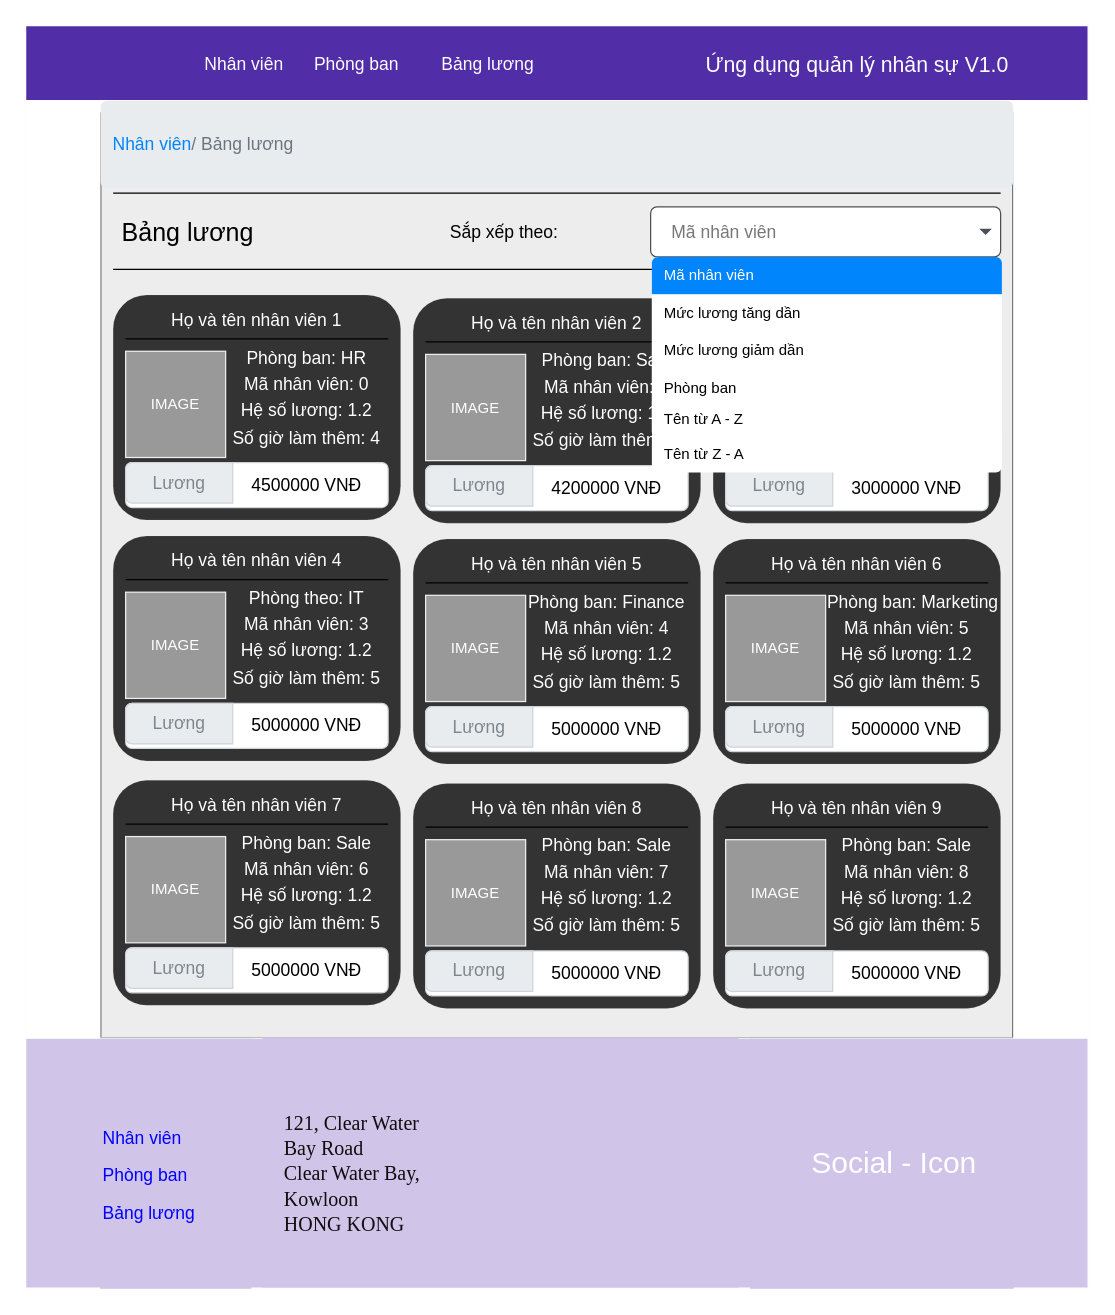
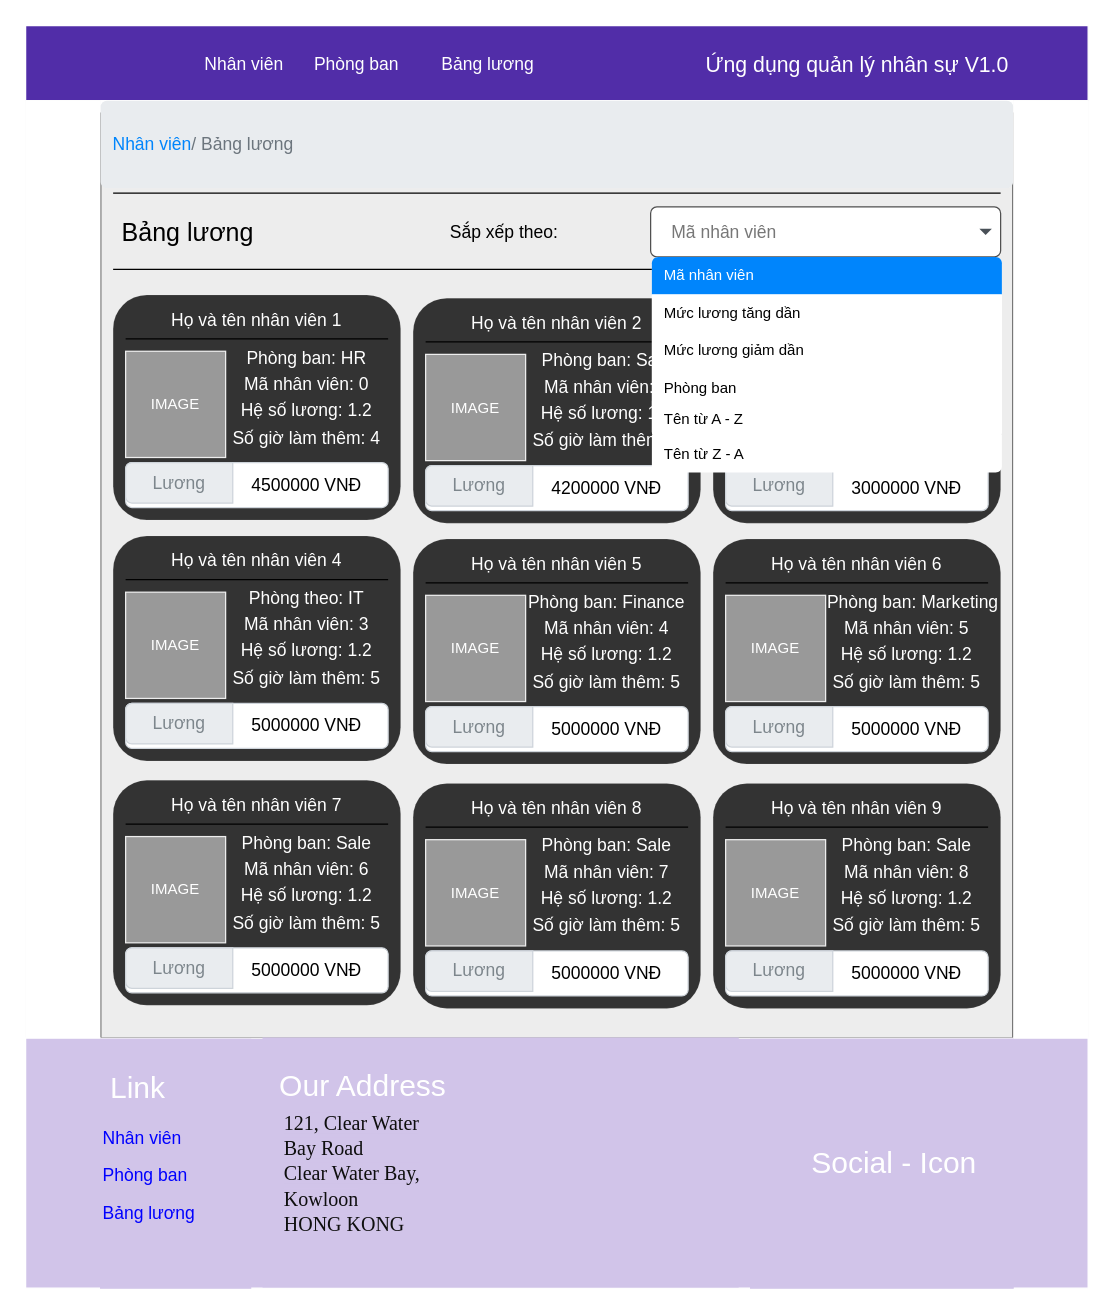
+ <mxCell id="121" value="&lt;font style=&quot;font-size: 24px&quot;&gt;Our Address&lt;/font&gt;" style="text;html=1;strokeColor=none;fillColor=none;align=center;verticalAlign=middle;whiteSpace=wrap;rounded=0;fontSize=17;fontColor=#FFFFFF;" parent="1" vertex="1"><mxGeometry x="210" y="849" width="160" height="40" as="geometry" /></mxCell>
+ <mxCell id="120" value="&lt;font style=&quot;font-size: 24px&quot;&gt;Link&lt;/font&gt;" style="text;html=1;strokeColor=none;fillColor=none;align=center;verticalAlign=middle;whiteSpace=wrap;rounded=0;fontSize=17;fontColor=#FFFFFF;" parent="1" vertex="1"><mxGeometry x="80" y="850" width="60" height="40" as="geometry" /></mxCell>
